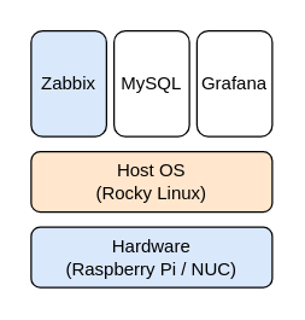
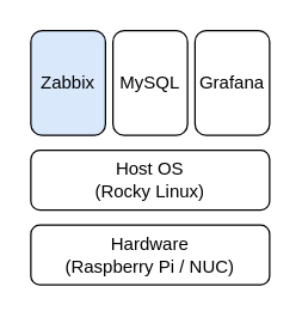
- <mxCell id="3" value="Host OS&lt;br&gt;(Rocky Linux)" style="rounded=1;whiteSpace=wrap;html=1;shadow=0;glass=0;fillColor=#ffe6cc;" parent="1" vertex="1"><mxGeometry x="20" y="100" width="160" height="40" as="geometry" /></mxCell>
+ <mxCell id="3" value="Host OS&lt;br&gt;(Rocky Linux)" style="rounded=1;whiteSpace=wrap;html=1;shadow=0;glass=0;" parent="1" vertex="1"><mxGeometry x="20" y="100" width="160" height="40" as="geometry" /></mxCell>
- <mxCell id="2" value="Hardware&lt;br&gt;(Raspberry Pi / NUC)" style="rounded=1;whiteSpace=wrap;html=1;shadow=0;gradientDirection=south;glass=0;fillColor=#dae8fc;" parent="1" vertex="1"><mxGeometry x="20" y="150" width="160" height="40" as="geometry" /></mxCell>
+ <mxCell id="2" value="Hardware&lt;br&gt;(Raspberry Pi / NUC)" style="rounded=1;whiteSpace=wrap;html=1;shadow=0;gradientDirection=south;glass=0;" parent="1" vertex="1"><mxGeometry x="20" y="150" width="160" height="40" as="geometry" /></mxCell>
